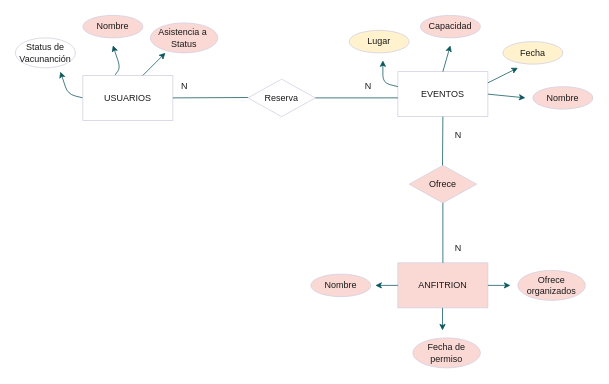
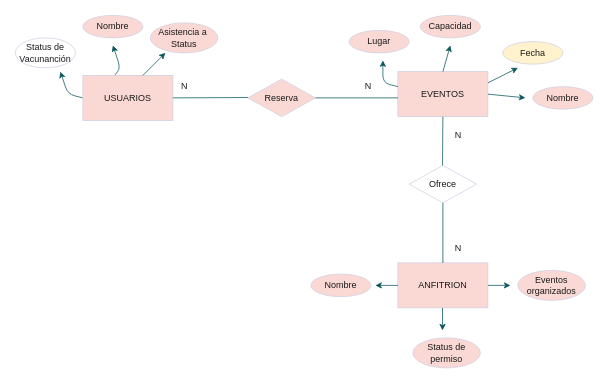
- <mxCell id="19" value="Lugar" style="ellipse;whiteSpace=wrap;html=1;fillColor=#fff2cc;strokeColor=#D0CEE2;fontColor=#1A1A1A;" vertex="1" parent="1"><mxGeometry x="465" y="40" width="80" height="30" as="geometry" /></mxCell>
+ <mxCell id="19" value="Lugar" style="ellipse;whiteSpace=wrap;html=1;fillColor=#FAD9D5;strokeColor=#D0CEE2;fontColor=#1A1A1A;" vertex="1" parent="1"><mxGeometry x="465" y="40" width="80" height="30" as="geometry" /></mxCell>
- <mxCell id="2" value="EVENTOS" style="rounded=0;whiteSpace=wrap;html=1;fillColor=#ffffff;strokeColor=#D0CEE2;fontColor=#1A1A1A;" vertex="1" parent="1"><mxGeometry x="530" y="95" width="120" height="60" as="geometry" /></mxCell>
+ <mxCell id="2" value="EVENTOS" style="rounded=0;whiteSpace=wrap;html=1;fillColor=#FAD9D5;strokeColor=#D0CEE2;fontColor=#1A1A1A;" vertex="1" parent="1"><mxGeometry x="530" y="95" width="120" height="60" as="geometry" /></mxCell>
- <mxCell id="16" value="USUARIOS" style="rounded=0;whiteSpace=wrap;html=1;fillColor=#ffffff;strokeColor=#D0CEE2;fontColor=#1A1A1A;" vertex="1" parent="1"><mxGeometry x="110" y="100" width="120" height="60" as="geometry" /></mxCell>
+ <mxCell id="16" value="USUARIOS" style="rounded=0;whiteSpace=wrap;html=1;fillColor=#FAD9D5;strokeColor=#D0CEE2;fontColor=#1A1A1A;" vertex="1" parent="1"><mxGeometry x="110" y="100" width="120" height="60" as="geometry" /></mxCell>
- <mxCell id="8" value="Reserva" style="rhombus;whiteSpace=wrap;html=1;fillColor=#ffffff;strokeColor=#D0CEE2;fontColor=#1A1A1A;" vertex="1" parent="1"><mxGeometry x="330" y="105" width="90" height="50" as="geometry" /></mxCell>
+ <mxCell id="8" value="Reserva" style="rhombus;whiteSpace=wrap;html=1;fillColor=#FAD9D5;strokeColor=#D0CEE2;fontColor=#1A1A1A;" vertex="1" parent="1"><mxGeometry x="330" y="105" width="90" height="50" as="geometry" /></mxCell>
- <mxCell id="9" value="Ofrece" style="rhombus;whiteSpace=wrap;html=1;fillColor=#FAD9D5;strokeColor=#D0CEE2;fontColor=#1A1A1A;" vertex="1" parent="1"><mxGeometry x="545" y="220" width="90" height="50" as="geometry" /></mxCell>
+ <mxCell id="9" value="Ofrece" style="rhombus;whiteSpace=wrap;html=1;fillColor=#ffffff;strokeColor=#D0CEE2;fontColor=#1A1A1A;" vertex="1" parent="1"><mxGeometry x="545" y="220" width="90" height="50" as="geometry" /></mxCell>
- <mxCell id="33" value="Ofrece organizados" style="ellipse;whiteSpace=wrap;html=1;fillColor=#FAD9D5;strokeColor=#D0CEE2;fontColor=#1A1A1A;" vertex="1" parent="1"><mxGeometry x="690" y="360" width="90" height="40" as="geometry" /></mxCell>
+ <mxCell id="33" value="Eventos organizados" style="ellipse;whiteSpace=wrap;html=1;fillColor=#FAD9D5;strokeColor=#D0CEE2;fontColor=#1A1A1A;" vertex="1" parent="1"><mxGeometry x="690" y="360" width="90" height="40" as="geometry" /></mxCell>
- <mxCell id="30" value="Fecha de permiso" style="ellipse;whiteSpace=wrap;html=1;fillColor=#FAD9D5;strokeColor=#D0CEE2;fontColor=#1A1A1A;" vertex="1" parent="1"><mxGeometry x="550" y="450" width="90" height="40" as="geometry" /></mxCell>
+ <mxCell id="30" value="Status de permiso" style="ellipse;whiteSpace=wrap;html=1;fillColor=#FAD9D5;strokeColor=#D0CEE2;fontColor=#1A1A1A;" vertex="1" parent="1"><mxGeometry x="550" y="450" width="90" height="40" as="geometry" /></mxCell>
